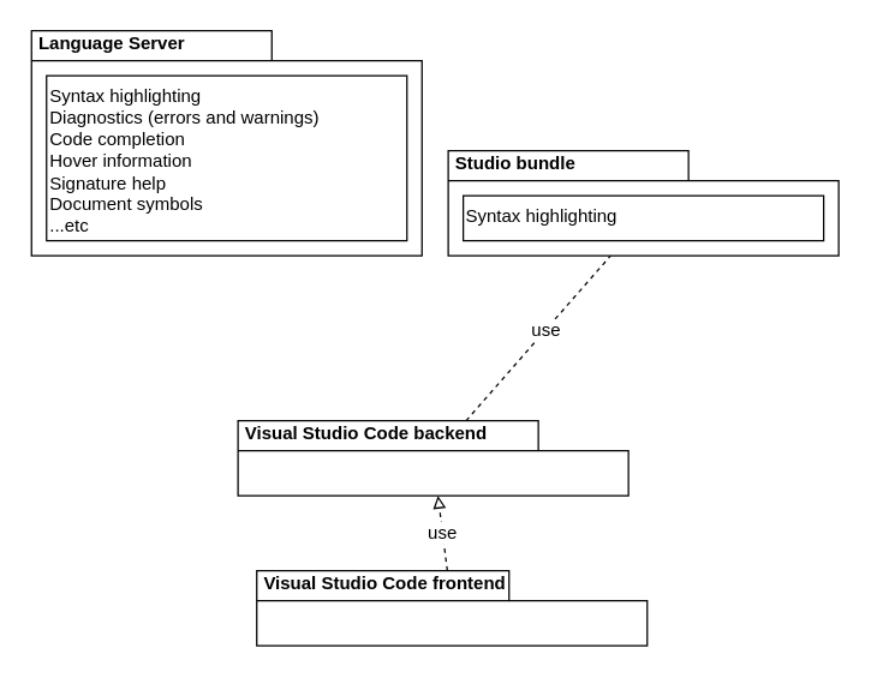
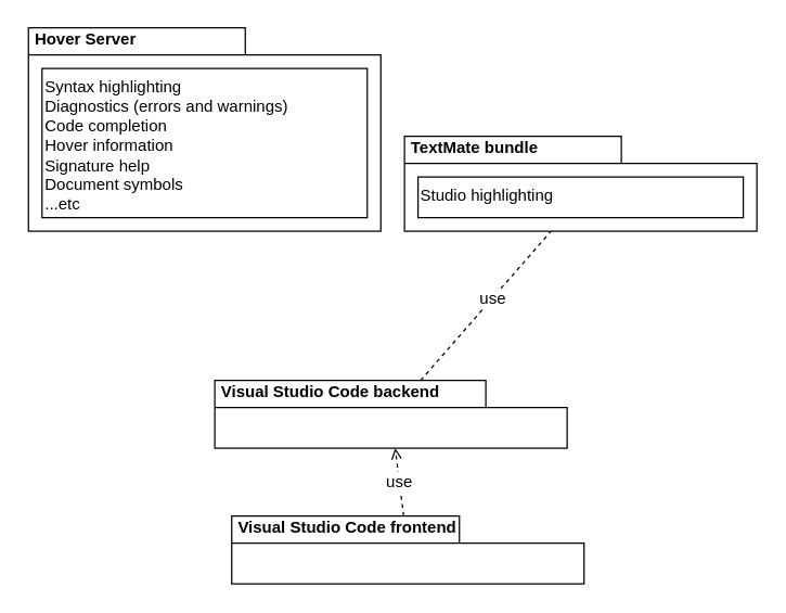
- <mxCell id="6" value="Language Server" style="shape=folder;fontStyle=1;spacingTop=0;tabWidth=160;tabHeight=20;tabPosition=left;verticalAlign=bottom;align=left;labelPosition=left;verticalLabelPosition=top;spacingLeft=265;spacing=0;spacingBottom=-16;spacingRight=0;" parent="1" vertex="1"><mxGeometry x="20.5" y="20" width="260" height="150" as="geometry" /></mxCell>
+ <mxCell id="6" value="Hover Server" style="shape=folder;fontStyle=1;spacingTop=0;tabWidth=160;tabHeight=20;tabPosition=left;verticalAlign=bottom;align=left;labelPosition=left;verticalLabelPosition=top;spacingLeft=265;spacing=0;spacingBottom=-16;spacingRight=0;" parent="1" vertex="1"><mxGeometry x="20.5" y="20" width="260" height="150" as="geometry" /></mxCell>
- <mxCell id="8" value="Studio bundle" style="shape=folder;fontStyle=1;spacingTop=0;tabWidth=160;tabHeight=20;tabPosition=left;verticalAlign=bottom;align=left;labelPosition=left;verticalLabelPosition=top;spacingLeft=265;spacing=0;spacingBottom=-16;spacingRight=0;" parent="1" vertex="1"><mxGeometry x="298" y="100" width="260" height="70" as="geometry" /></mxCell>
+ <mxCell id="8" value="TextMate bundle" style="shape=folder;fontStyle=1;spacingTop=0;tabWidth=160;tabHeight=20;tabPosition=left;verticalAlign=bottom;align=left;labelPosition=left;verticalLabelPosition=top;spacingLeft=265;spacing=0;spacingBottom=-16;spacingRight=0;" parent="1" vertex="1"><mxGeometry x="298" y="100" width="260" height="70" as="geometry" /></mxCell>
- <mxCell id="9" value="Syntax highlighting" style="rounded=0;align=left;verticalAlign=top;spacing=2;horizontal=1;fontSize=12;whiteSpace=wrap;" parent="1" vertex="1"><mxGeometry x="308" y="130" width="240" height="30" as="geometry" /></mxCell>
+ <mxCell id="9" value="Studio highlighting" style="rounded=0;align=left;verticalAlign=top;spacing=2;horizontal=1;fontSize=12;whiteSpace=wrap;" parent="1" vertex="1"><mxGeometry x="308" y="130" width="240" height="30" as="geometry" /></mxCell>
- <mxCell id="4" value="use" style="edgeStyle=none;html=1;fontSize=12;dashed=1;endArrow=block;endFill=0;" parent="1" source="5" target="3" edge="1"><mxGeometry relative="1" as="geometry" /></mxCell>
+ <mxCell id="4" value="use" style="edgeStyle=none;html=1;fontSize=12;dashed=1;endArrow=open;endFill=0;" parent="1" source="5" target="3" edge="1"><mxGeometry relative="1" as="geometry" /></mxCell>
